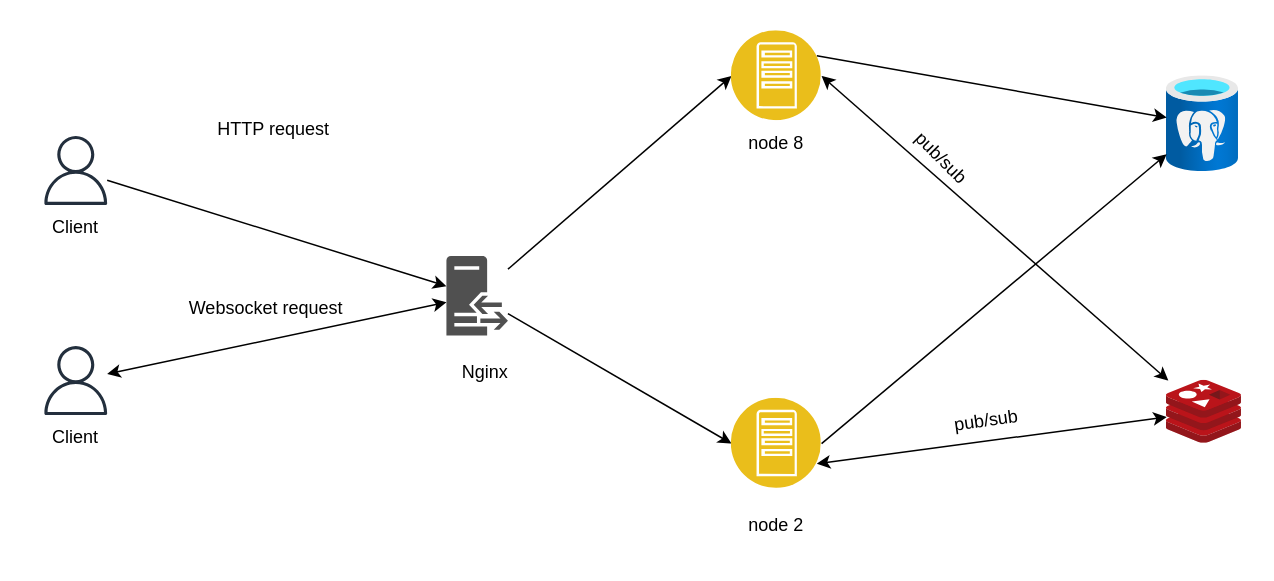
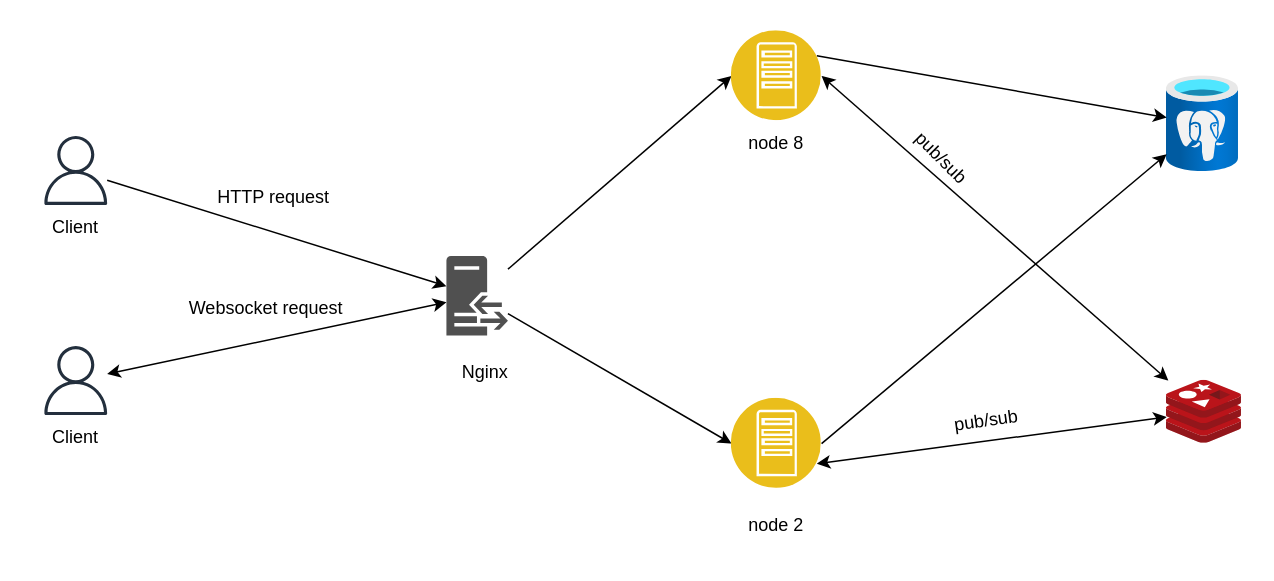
- <mxCell id="19" value="HTTP request" style="text;html=1;strokeColor=none;fillColor=none;align=center;verticalAlign=middle;whiteSpace=wrap;rounded=0;" parent="1" vertex="1"><mxGeometry x="127" y="71" width="110" height="30" as="geometry" /></mxCell>
+ <mxCell id="19" value="HTTP request" style="text;html=1;strokeColor=none;fillColor=none;align=center;verticalAlign=middle;whiteSpace=wrap;rounded=0;" parent="1" vertex="1"><mxGeometry x="127" y="116" width="110" height="30" as="geometry" /></mxCell>
